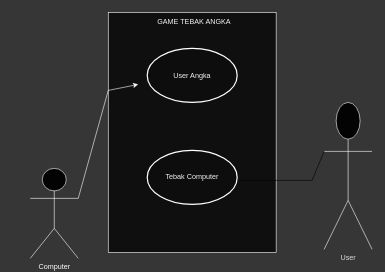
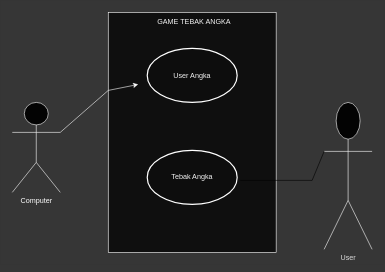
- <mxCell id="10" value="&lt;font color=&quot;#f5f5f5&quot;&gt;Tebak Computer&lt;/font&gt;" style="text;html=1;strokeColor=none;fillColor=none;align=center;verticalAlign=middle;whiteSpace=wrap;rounded=0;" vertex="1" parent="1"><mxGeometry x="155" y="280" width="330" height="30" as="geometry" /></mxCell>
+ <mxCell id="10" value="&lt;font color=&quot;#f5f5f5&quot;&gt;Tebak Angka&lt;/font&gt;" style="text;html=1;strokeColor=none;fillColor=none;align=center;verticalAlign=middle;whiteSpace=wrap;rounded=0;" vertex="1" parent="1"><mxGeometry x="155" y="280" width="330" height="30" as="geometry" /></mxCell>
- <mxCell id="4" value="&lt;font color=&quot;#ffffff&quot;&gt;Computer&lt;br&gt;&lt;/font&gt;" style="shape=umlActor;verticalLabelPosition=bottom;verticalAlign=top;html=1;outlineConnect=0;fillColor=#030303;strokeColor=#FFFFFF;" vertex="1" parent="1"><mxGeometry x="50" y="280" width="80" height="150" as="geometry" /></mxCell>
+ <mxCell id="4" value="&lt;font color=&quot;#ffffff&quot;&gt;Computer&lt;br&gt;&lt;/font&gt;" style="shape=umlActor;verticalLabelPosition=bottom;verticalAlign=top;html=1;outlineConnect=0;fillColor=#030303;strokeColor=#FFFFFF;" vertex="1" parent="1"><mxGeometry x="20" y="170" width="80" height="150" as="geometry" /></mxCell>
